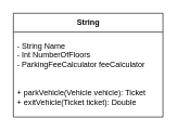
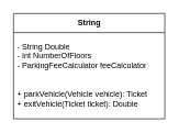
- <mxCell id="3" value="- String Name&lt;br&gt;- Int NumberOfFloors&lt;br&gt;- ParkingFeeCalculator feeCalculator" style="text;html=1;strokeColor=none;fillColor=none;align=left;verticalAlign=middle;spacingLeft=4;spacingRight=4;overflow=hidden;rotatable=0;points=[[0,0.5],[1,0.5]];portConstraint=eastwest;" vertex="1" parent="2"><mxGeometry y="29" width="230" height="71" as="geometry" /></mxCell>
+ <mxCell id="3" value="- String Double&lt;br&gt;- Int NumberOfFloors&lt;br&gt;- ParkingFeeCalculator feeCalculator" style="text;html=1;strokeColor=none;fillColor=none;align=left;verticalAlign=middle;spacingLeft=4;spacingRight=4;overflow=hidden;rotatable=0;points=[[0,0.5],[1,0.5]];portConstraint=eastwest;" vertex="1" parent="2"><mxGeometry y="29" width="230" height="71" as="geometry" /></mxCell>
